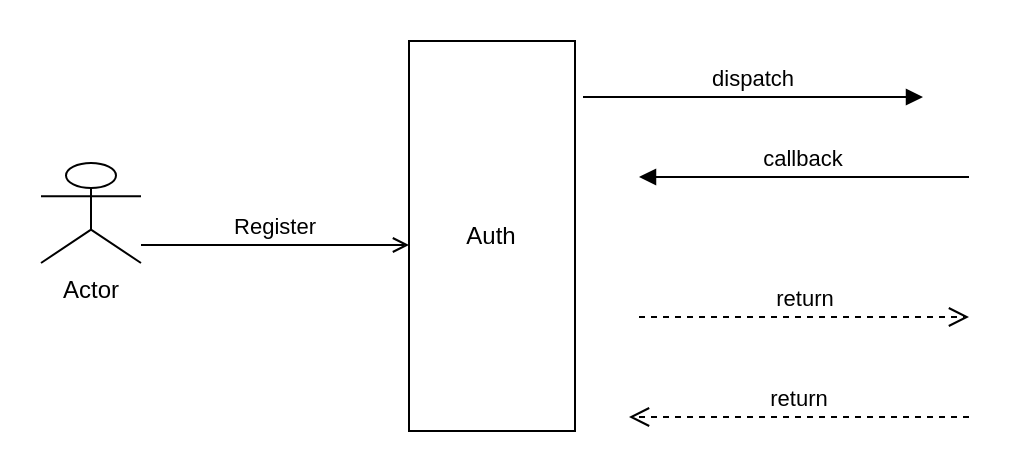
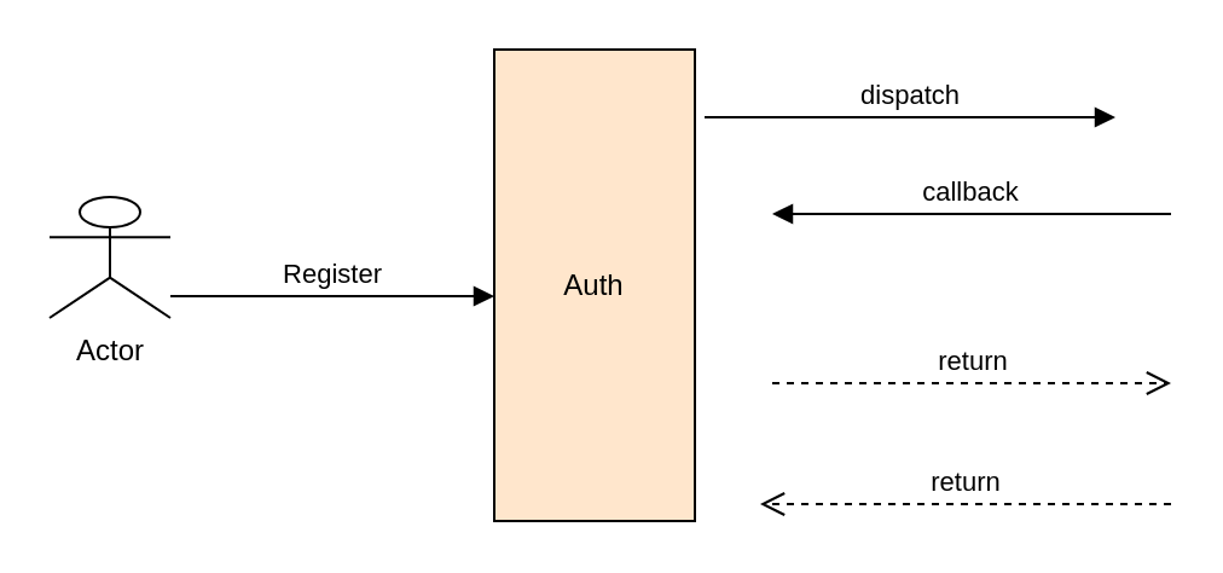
- <mxCell id="6" value="Auth" style="rounded=0;whiteSpace=wrap;html=1;" vertex="1" parent="1"><mxGeometry x="204" y="20" width="83" height="195" as="geometry" /></mxCell>
+ <mxCell id="6" value="Auth" style="rounded=0;whiteSpace=wrap;html=1;fillColor=#ffe6cc;" vertex="1" parent="1"><mxGeometry x="204" y="20" width="83" height="195" as="geometry" /></mxCell>
- <mxCell id="8" value="Register" style="html=1;verticalAlign=bottom;endArrow=open;edgeStyle=elbowEdgeStyle;elbow=vertical;curved=0;rounded=0;" edge="1" parent="1" source="7" target="6"><mxGeometry relative="1" as="geometry"><mxPoint x="79" y="122" as="sourcePoint" /><Array as="points"><mxPoint x="164" y="122" /></Array><mxPoint x="249" y="122" as="targetPoint" /></mxGeometry></mxCell>
+ <mxCell id="8" value="Register" style="html=1;verticalAlign=bottom;endArrow=block;edgeStyle=elbowEdgeStyle;elbow=vertical;curved=0;rounded=0;" edge="1" parent="1" source="7" target="6"><mxGeometry relative="1" as="geometry"><mxPoint x="79" y="122" as="sourcePoint" /><Array as="points"><mxPoint x="164" y="122" /></Array><mxPoint x="249" y="122" as="targetPoint" /></mxGeometry></mxCell>
